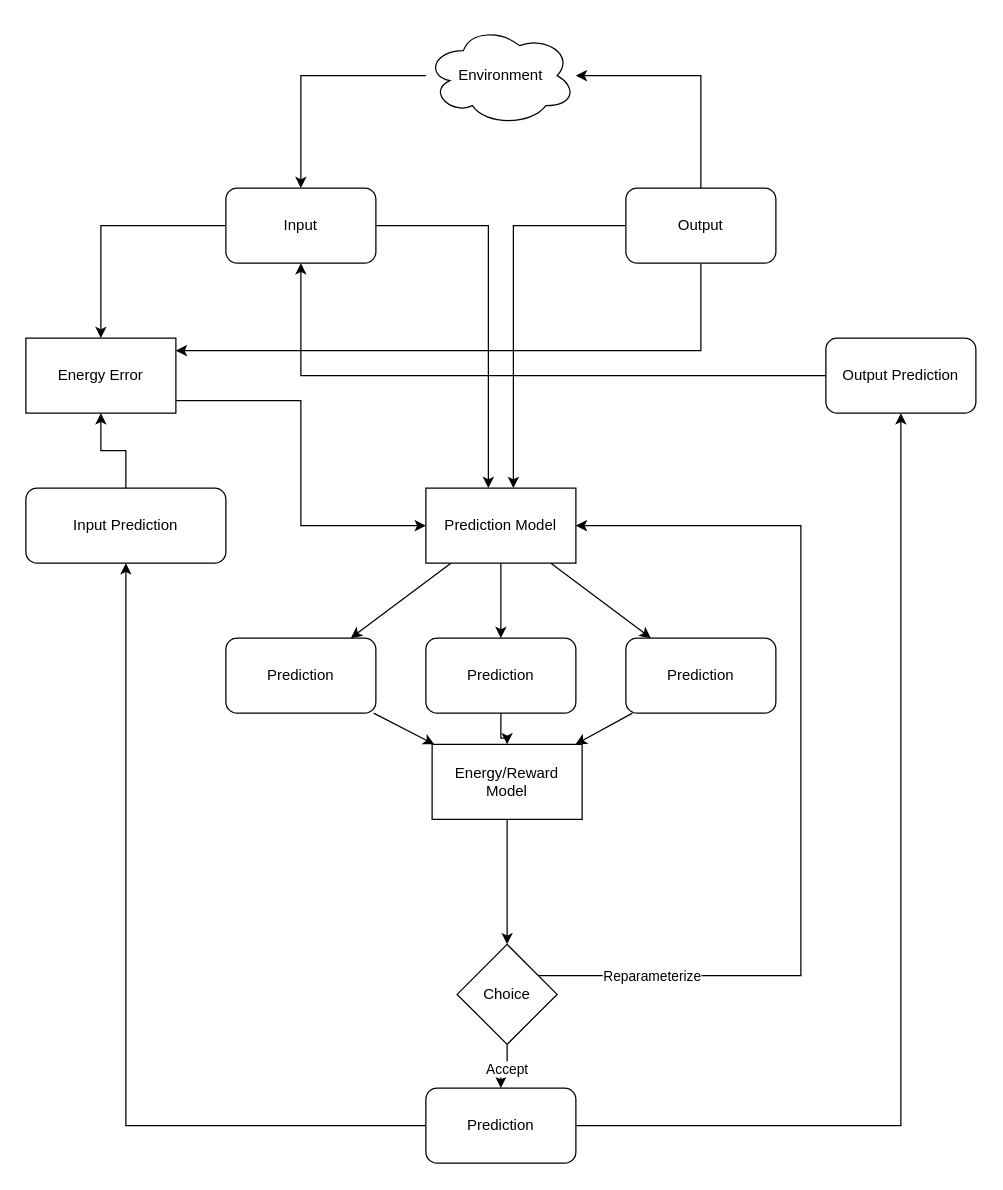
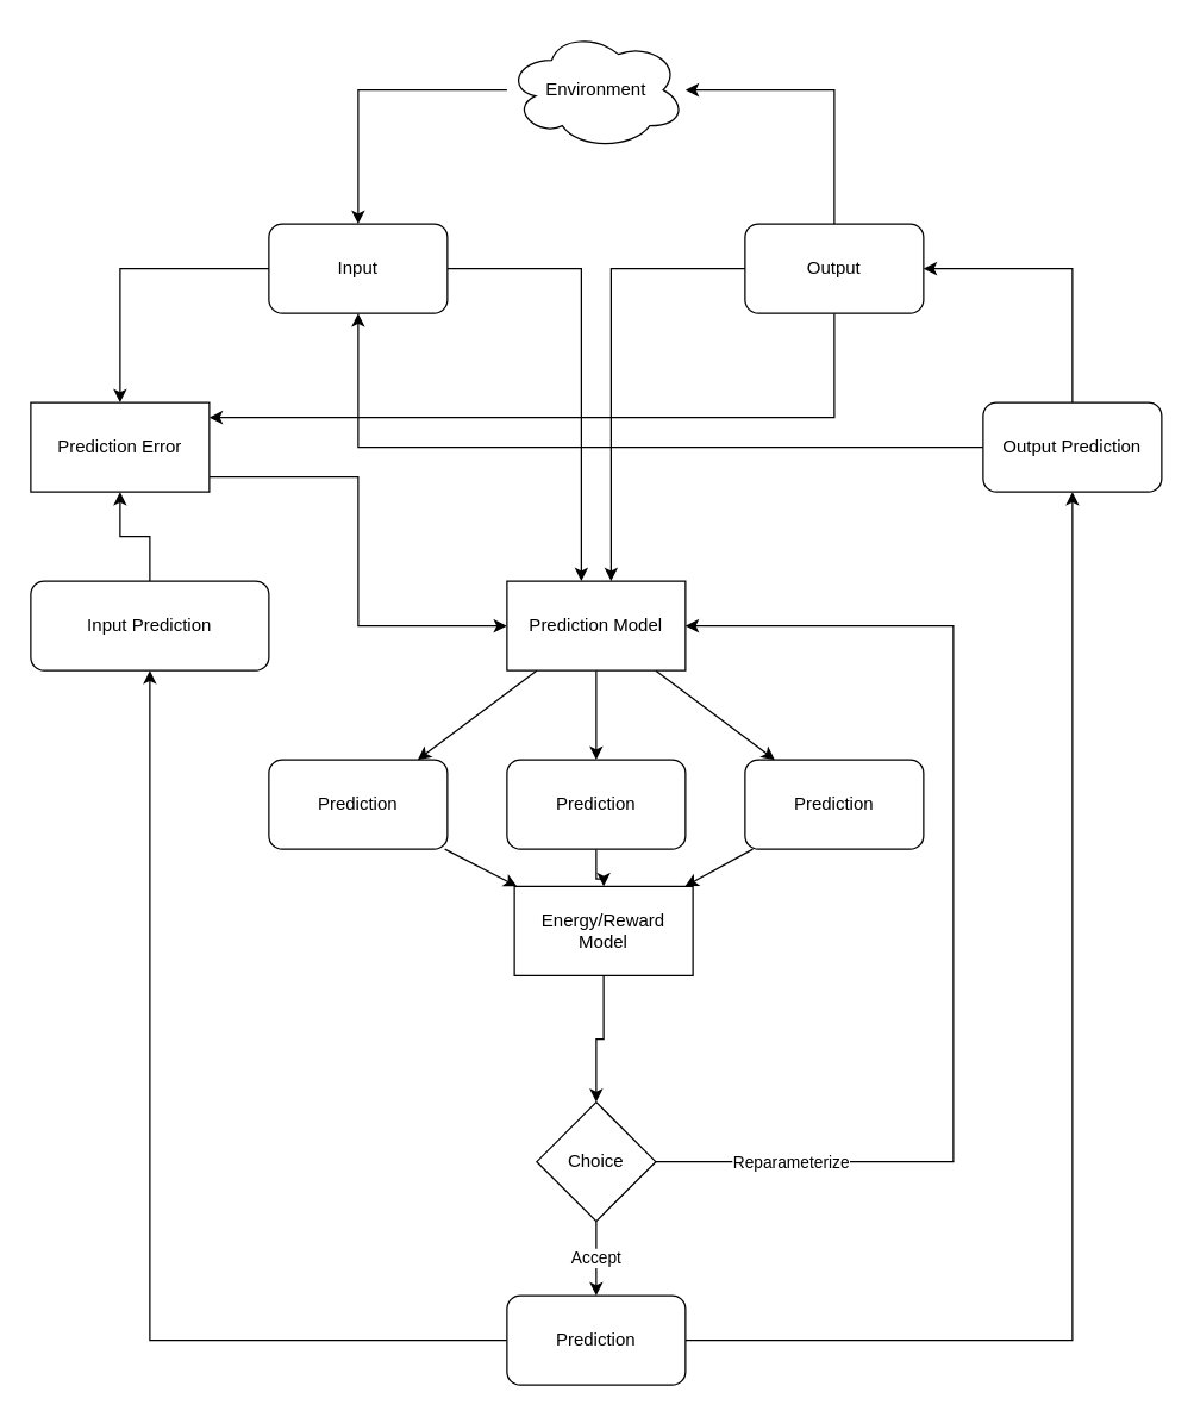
+ <mxCell id="31" style="edgeStyle=orthogonalEdgeStyle;rounded=0;orthogonalLoop=1;jettySize=auto;html=1;" edge="1" parent="1" source="32" target="14"><mxGeometry relative="1" as="geometry"><Array as="points"><mxPoint x="720" y="180" /></Array></mxGeometry></mxCell>
- <mxCell id="25" value="Energy Error" style="rounded=0;whiteSpace=wrap;html=1;" vertex="1" parent="1"><mxGeometry x="20" y="270" width="120" height="60" as="geometry" /></mxCell>
+ <mxCell id="25" value="Prediction Error" style="rounded=0;whiteSpace=wrap;html=1;" vertex="1" parent="1"><mxGeometry x="20" y="270" width="120" height="60" as="geometry" /></mxCell>
- <mxCell id="36" value="Choice" style="rhombus;whiteSpace=wrap;html=1;" vertex="1" parent="1"><mxGeometry x="365" y="755" width="80" height="80" as="geometry" /></mxCell>
+ <mxCell id="36" value="Choice" style="rhombus;whiteSpace=wrap;html=1;" vertex="1" parent="1"><mxGeometry x="360" y="740" width="80" height="80" as="geometry" /></mxCell>
